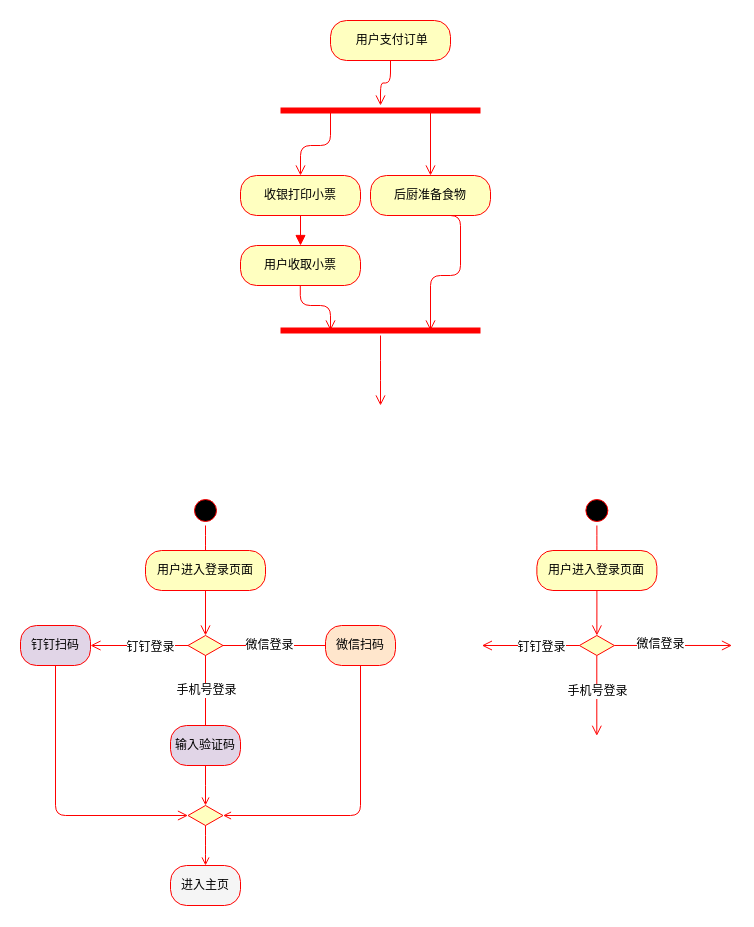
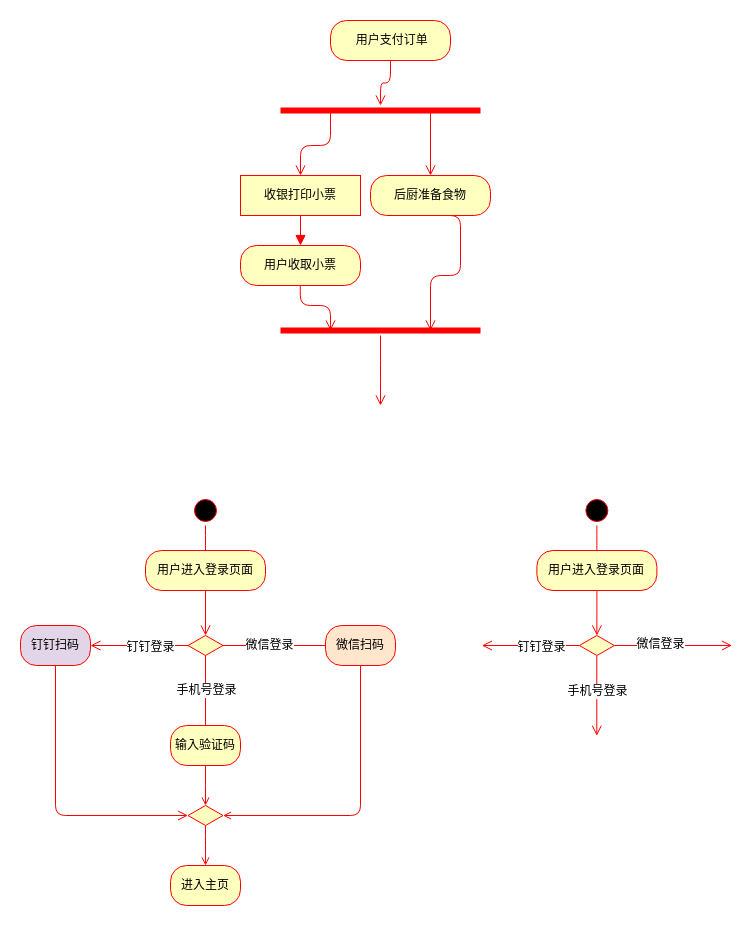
- <mxCell id="7" value="收银打印小票" style="rounded=1;whiteSpace=wrap;html=1;arcSize=40;fontColor=#000000;fillColor=#ffffc0;strokeColor=#ff0000;" parent="1" vertex="1"><mxGeometry x="240" y="175" width="120" height="40" as="geometry" /></mxCell>
+ <mxCell id="7" value="收银打印小票" style="whiteSpace=wrap;html=1;arcSize=40;fontColor=#000000;fillColor=#ffffc0;strokeColor=#ff0000;rounded=0;" parent="1" vertex="1"><mxGeometry x="240" y="175" width="120" height="40" as="geometry" /></mxCell>
- <mxCell id="31" value="输入验证码" style="rounded=1;whiteSpace=wrap;html=1;arcSize=40;fontColor=#000000;fillColor=#e1d5e7;strokeColor=#ff0000;" parent="1" vertex="1"><mxGeometry x="170" y="725" width="70" height="40" as="geometry" /></mxCell>
+ <mxCell id="31" value="输入验证码" style="rounded=1;whiteSpace=wrap;html=1;arcSize=40;fontColor=#000000;fillColor=#ffffc0;strokeColor=#ff0000;" parent="1" vertex="1"><mxGeometry x="170" y="725" width="70" height="40" as="geometry" /></mxCell>
- <mxCell id="45" value="进入主页" style="rounded=1;whiteSpace=wrap;html=1;arcSize=40;fontColor=#000000;fillColor=#f5f5f5;strokeColor=#ff0000;" parent="1" vertex="1"><mxGeometry x="170" y="865" width="70" height="40" as="geometry" /></mxCell>
+ <mxCell id="45" value="进入主页" style="rounded=1;whiteSpace=wrap;html=1;arcSize=40;fontColor=#000000;fillColor=#ffffc0;strokeColor=#ff0000;" parent="1" vertex="1"><mxGeometry x="170" y="865" width="70" height="40" as="geometry" /></mxCell>
